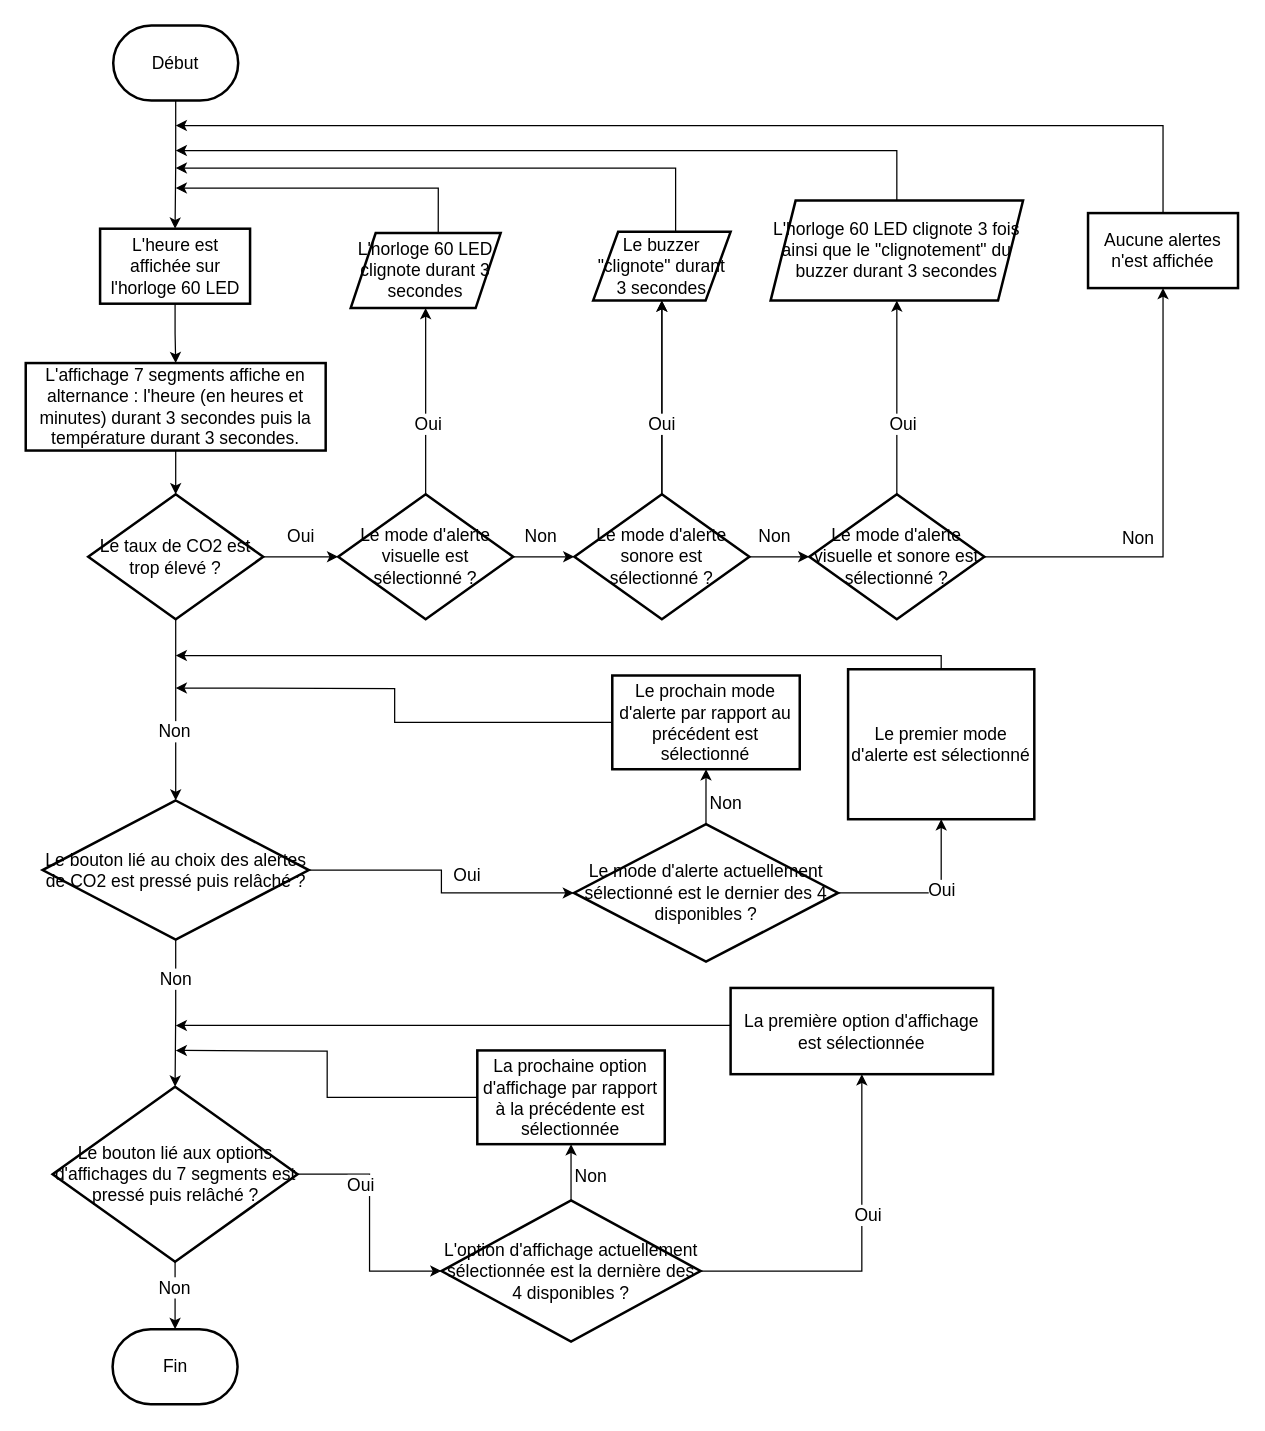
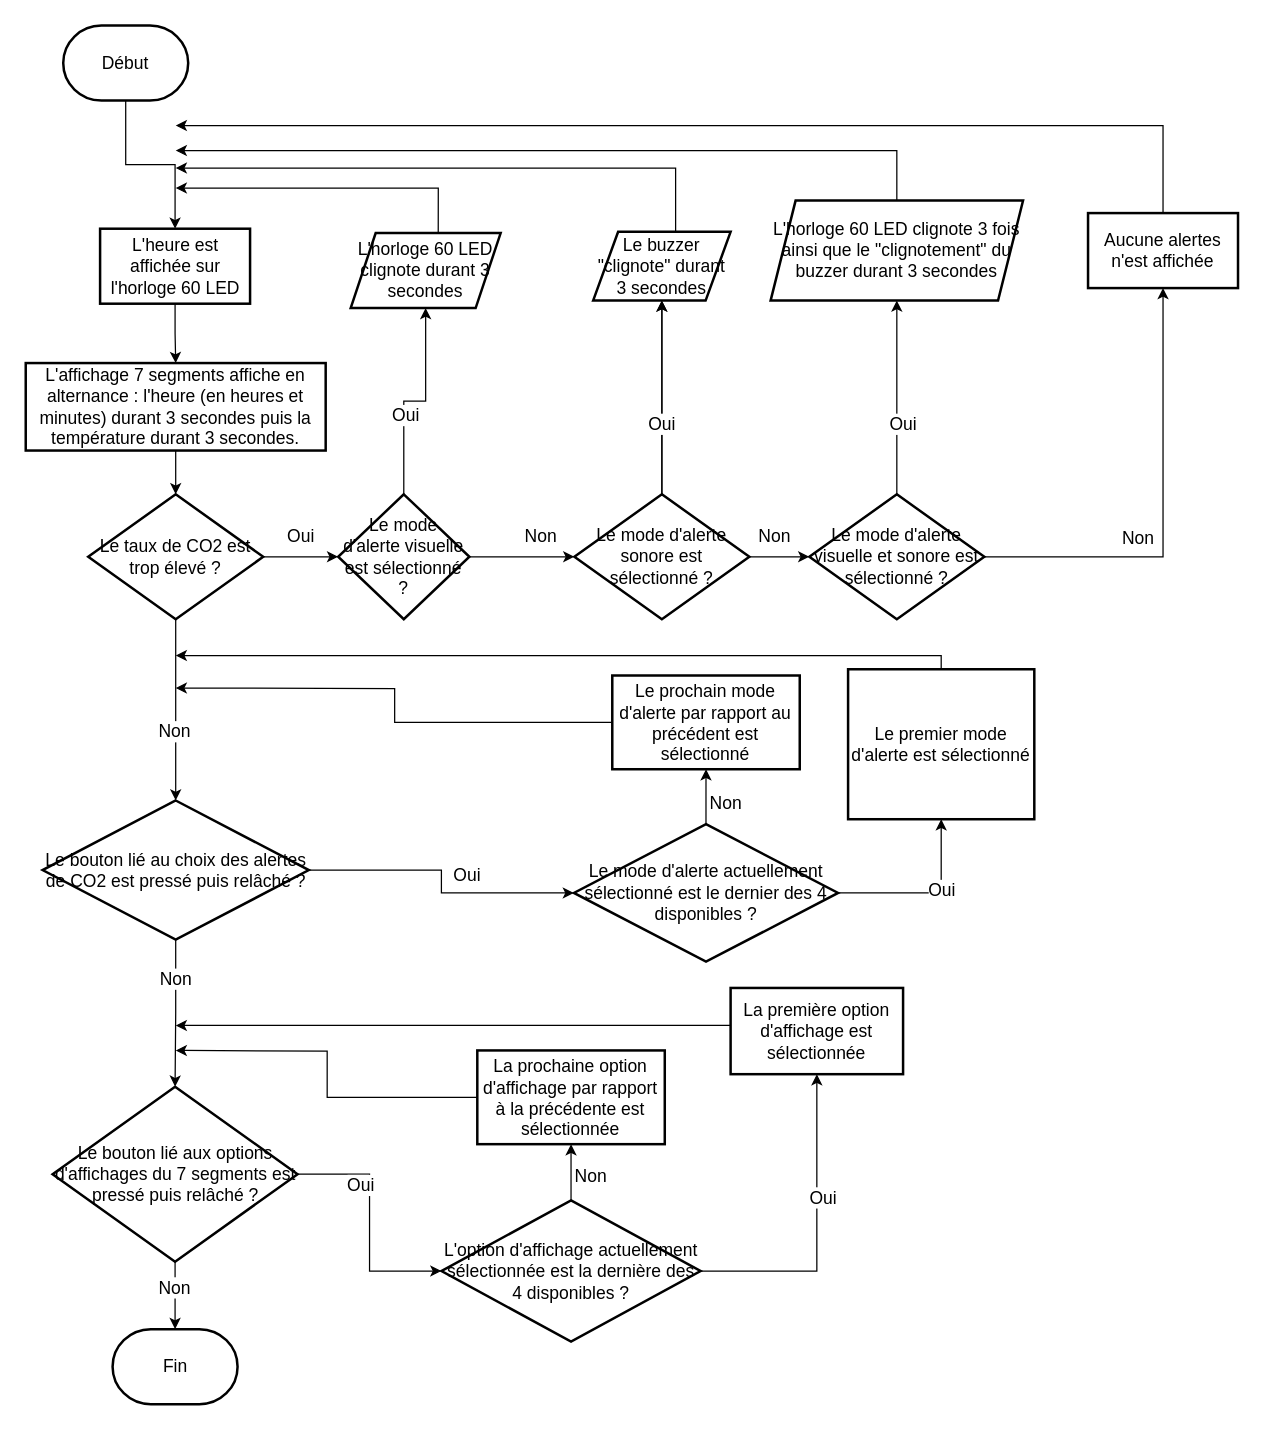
- <mxCell id="3" value="Début" style="strokeWidth=2;html=1;shape=mxgraph.flowchart.terminator;whiteSpace=wrap;fontSize=14;" parent="1" vertex="1"><mxGeometry x="90" y="20" width="100" height="60" as="geometry" /></mxCell>
+ <mxCell id="3" value="Début" style="strokeWidth=2;html=1;shape=mxgraph.flowchart.terminator;whiteSpace=wrap;fontSize=14;" parent="1" vertex="1"><mxGeometry x="50" y="20" width="100" height="60" as="geometry" /></mxCell>
- <mxCell id="16" value="Le mode d'alerte visuelle est sélectionné ?" style="strokeWidth=2;html=1;shape=mxgraph.flowchart.decision;whiteSpace=wrap;fontSize=14;" parent="1" vertex="1"><mxGeometry x="270" y="395" width="140" height="100" as="geometry" /></mxCell>
+ <mxCell id="16" value="Le mode d'alerte visuelle est sélectionné ?" style="strokeWidth=2;html=1;shape=mxgraph.flowchart.decision;whiteSpace=wrap;fontSize=14;" parent="1" vertex="1"><mxGeometry x="270" y="395" width="105" height="100" as="geometry" /></mxCell>
- <mxCell id="49" value="La première option d'affichage est sélectionnée" style="whiteSpace=wrap;html=1;strokeWidth=2;fontSize=14;" parent="1" vertex="1"><mxGeometry x="584" y="790" width="210" height="69" as="geometry" /></mxCell>
+ <mxCell id="49" value="La première option d'affichage est sélectionnée" style="whiteSpace=wrap;html=1;strokeWidth=2;fontSize=14;" parent="1" vertex="1"><mxGeometry x="584" y="790" width="138" height="69" as="geometry" /></mxCell>
